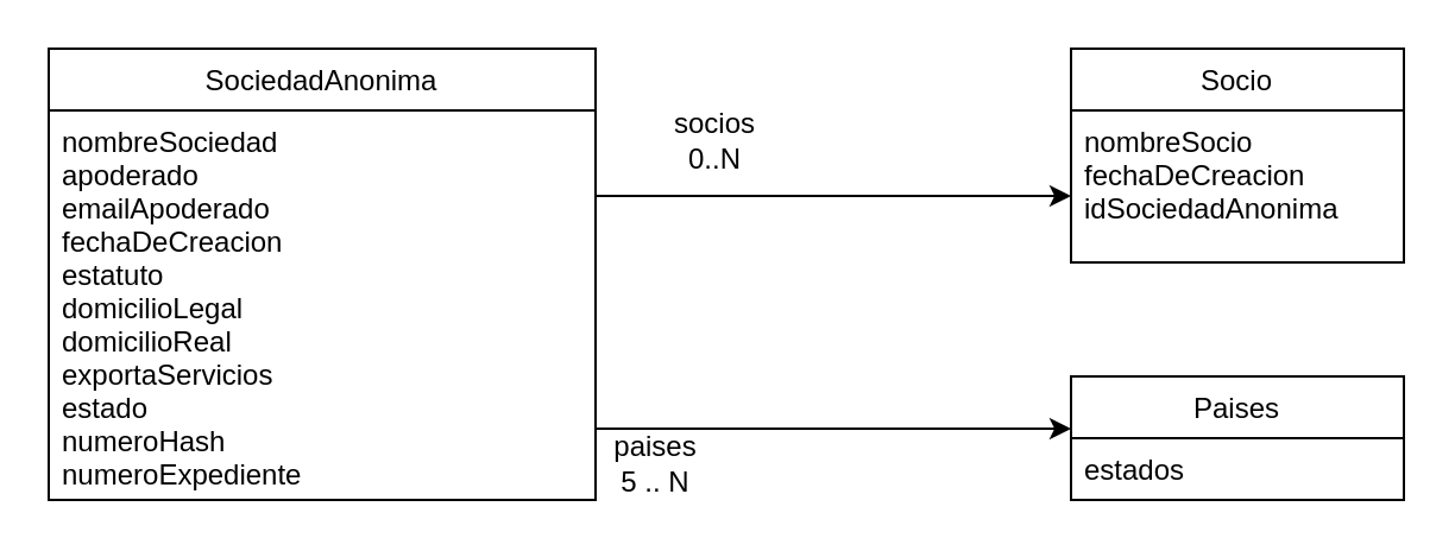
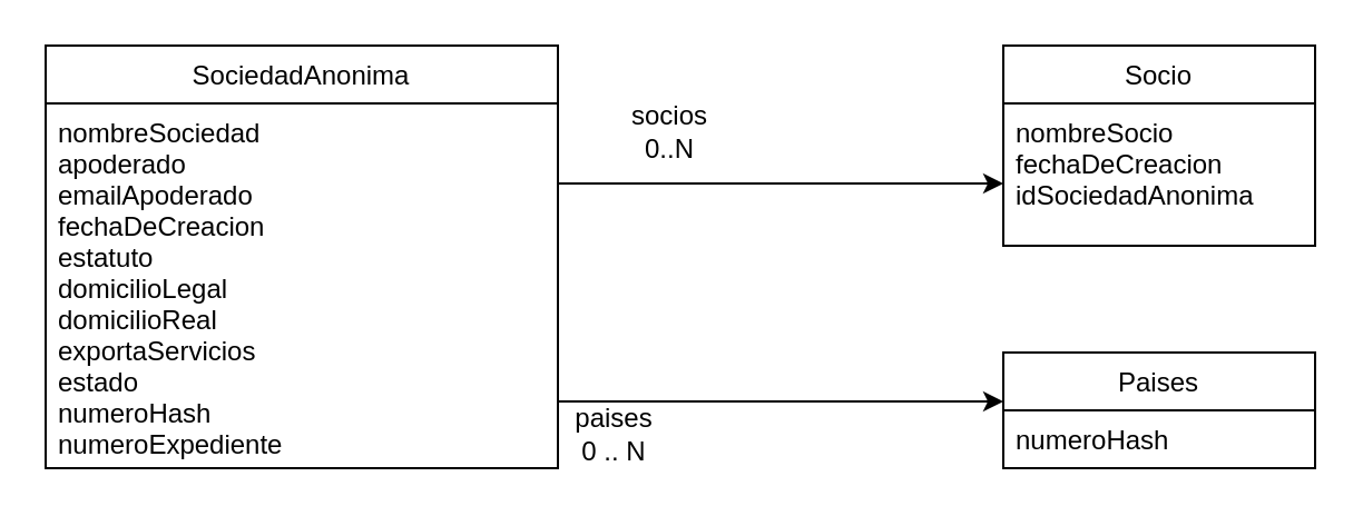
- <mxCell id="10" value="paises&lt;br&gt;5 .. N" style="text;html=1;align=center;verticalAlign=middle;resizable=0;points=[];autosize=1;strokeColor=none;fillColor=none;" parent="1" vertex="1"><mxGeometry x="250" y="180" width="50" height="30" as="geometry" /></mxCell>
+ <mxCell id="10" value="paises&lt;br&gt;0 .. N" style="text;html=1;align=center;verticalAlign=middle;resizable=0;points=[];autosize=1;strokeColor=none;fillColor=none;" parent="1" vertex="1"><mxGeometry x="250" y="180" width="50" height="30" as="geometry" /></mxCell>
- <mxCell id="9" value="estados" style="text;strokeColor=none;fillColor=none;align=left;verticalAlign=top;spacingLeft=4;spacingRight=4;overflow=hidden;rotatable=0;points=[[0,0.5],[1,0.5]];portConstraint=eastwest;" parent="8" vertex="1"><mxGeometry y="26" width="140" height="26" as="geometry" /></mxCell>
+ <mxCell id="9" value="numeroHash" style="text;strokeColor=none;fillColor=none;align=left;verticalAlign=top;spacingLeft=4;spacingRight=4;overflow=hidden;rotatable=0;points=[[0,0.5],[1,0.5]];portConstraint=eastwest;" parent="8" vertex="1"><mxGeometry y="26" width="140" height="26" as="geometry" /></mxCell>
